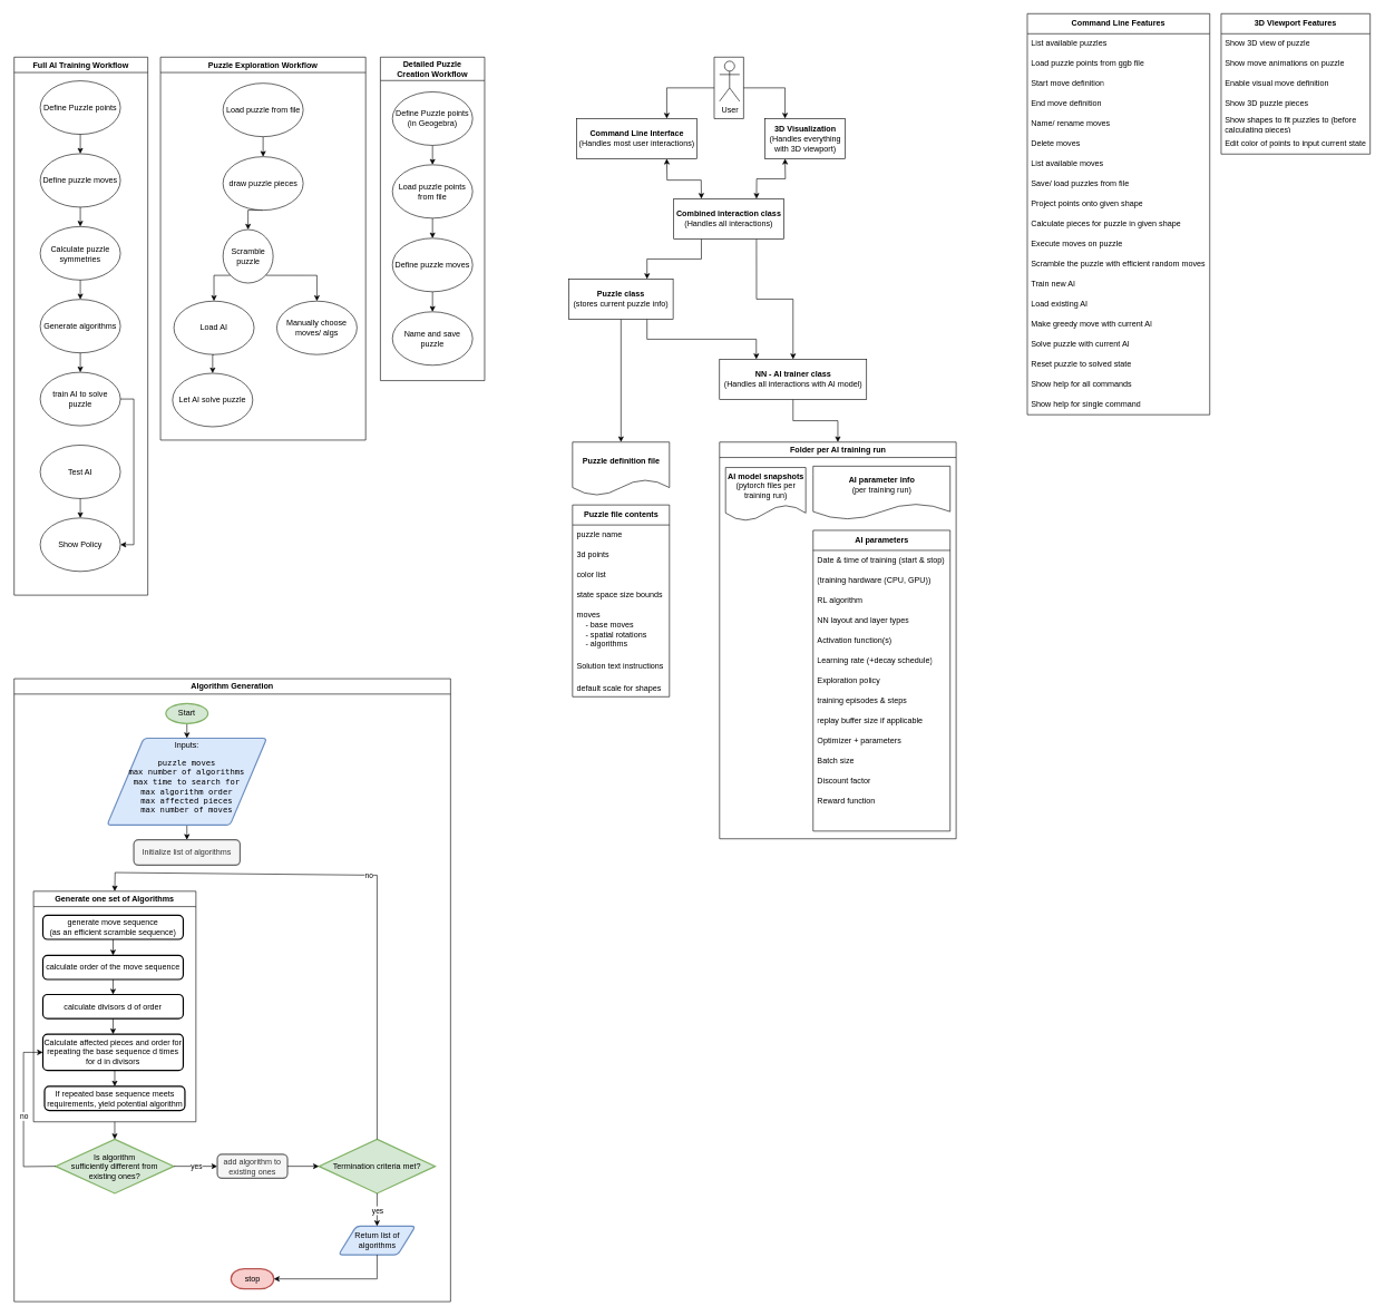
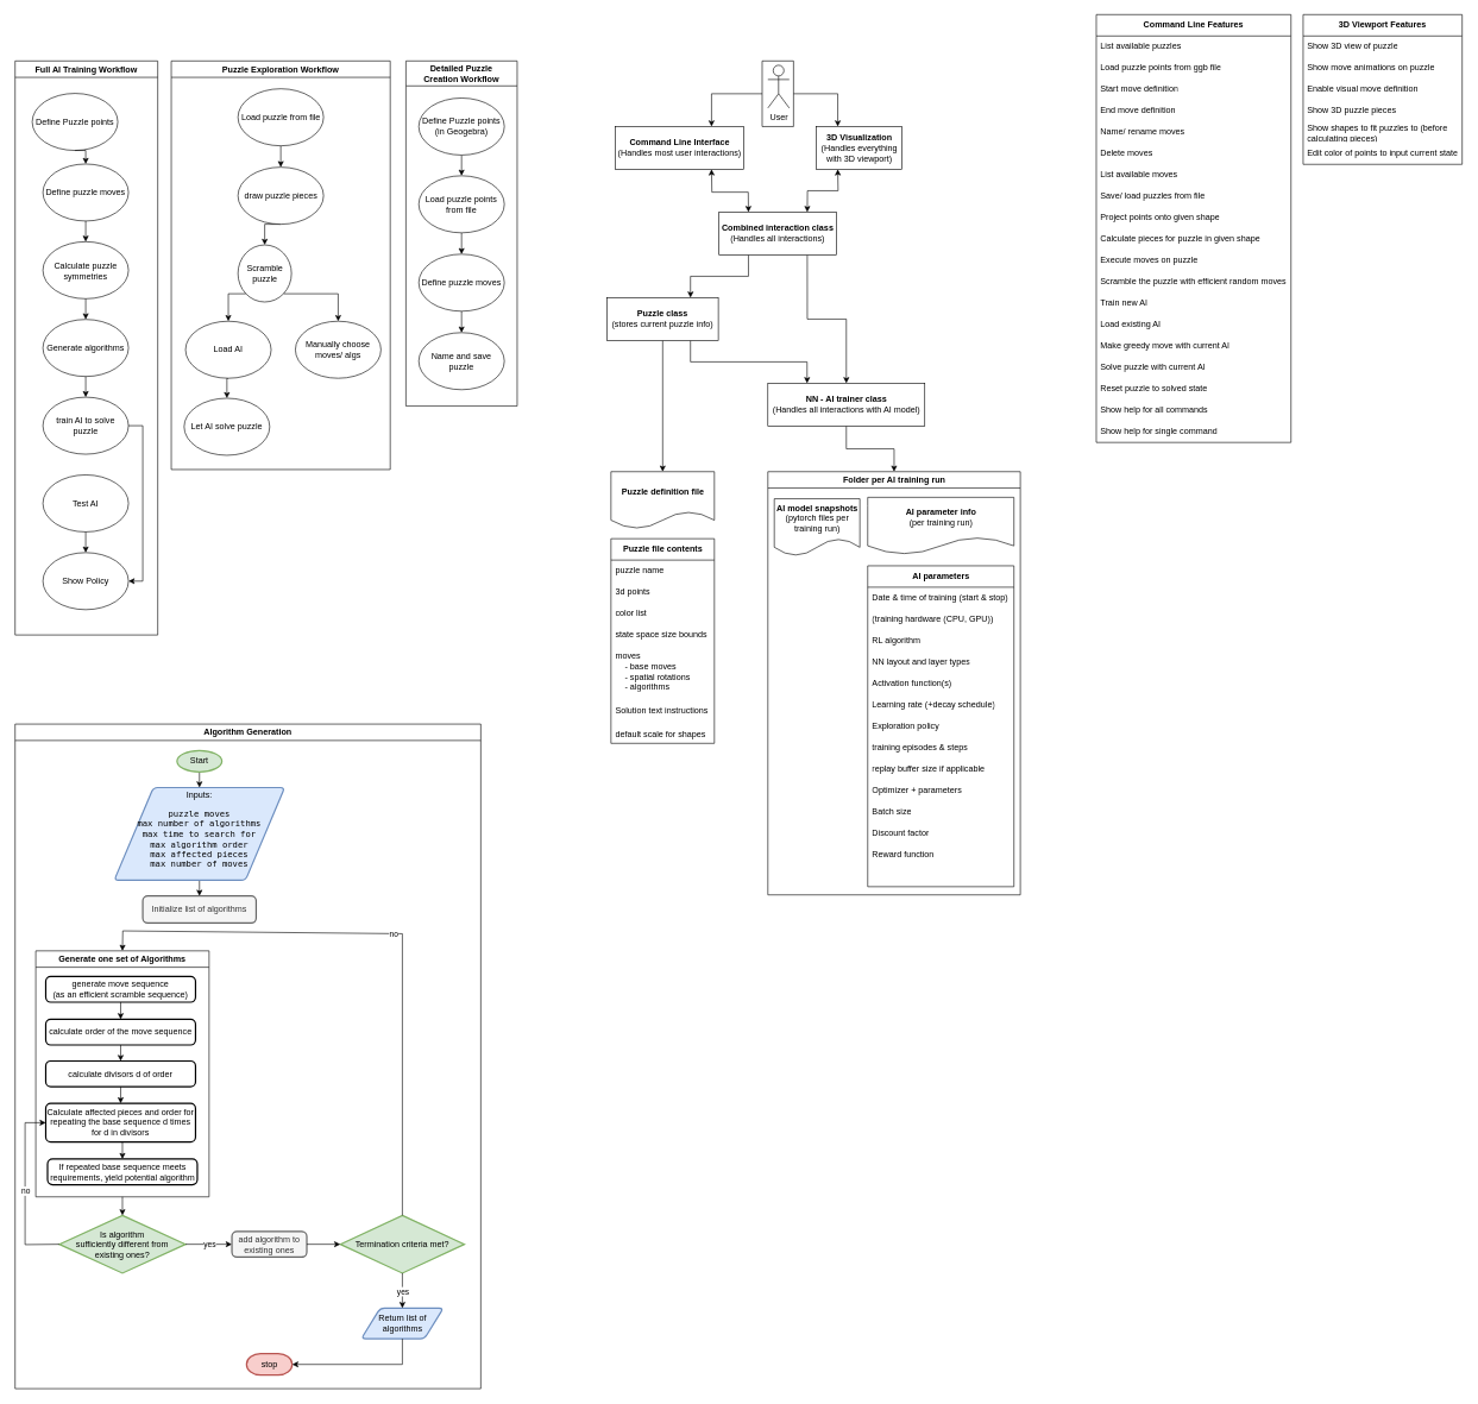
- <mxCell id="19" value="Define Puzzle points" style="ellipse;whiteSpace=wrap;html=1;" parent="18" vertex="1"><mxGeometry x="39" y="35.5" width="120" height="80" as="geometry" /></mxCell>
+ <mxCell id="19" value="Define Puzzle points" style="ellipse;whiteSpace=wrap;html=1;" parent="18" vertex="1"><mxGeometry x="24" y="45.5" width="120" height="80" as="geometry" /></mxCell>
